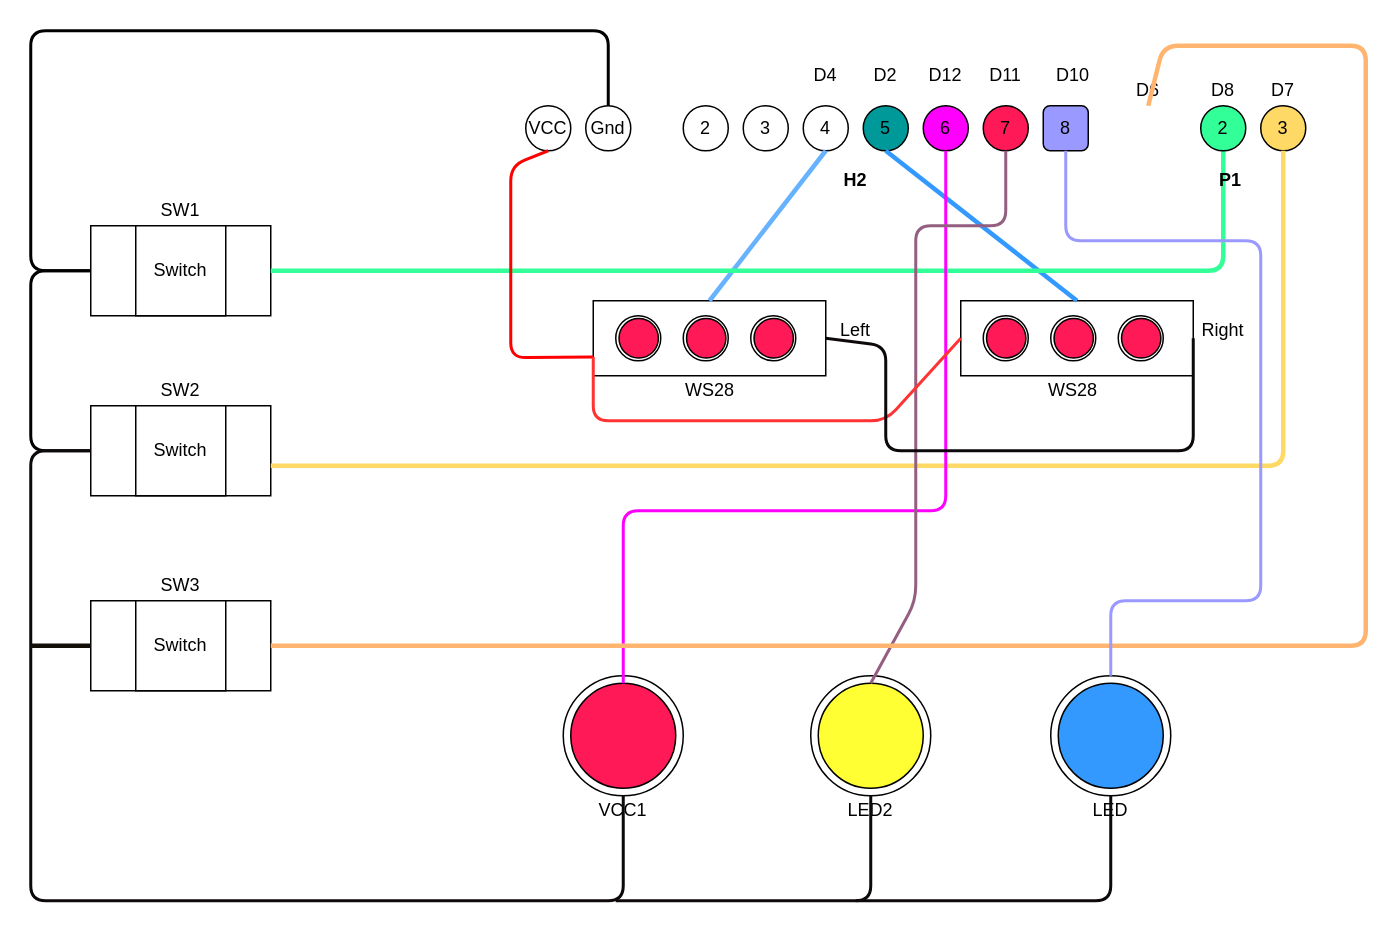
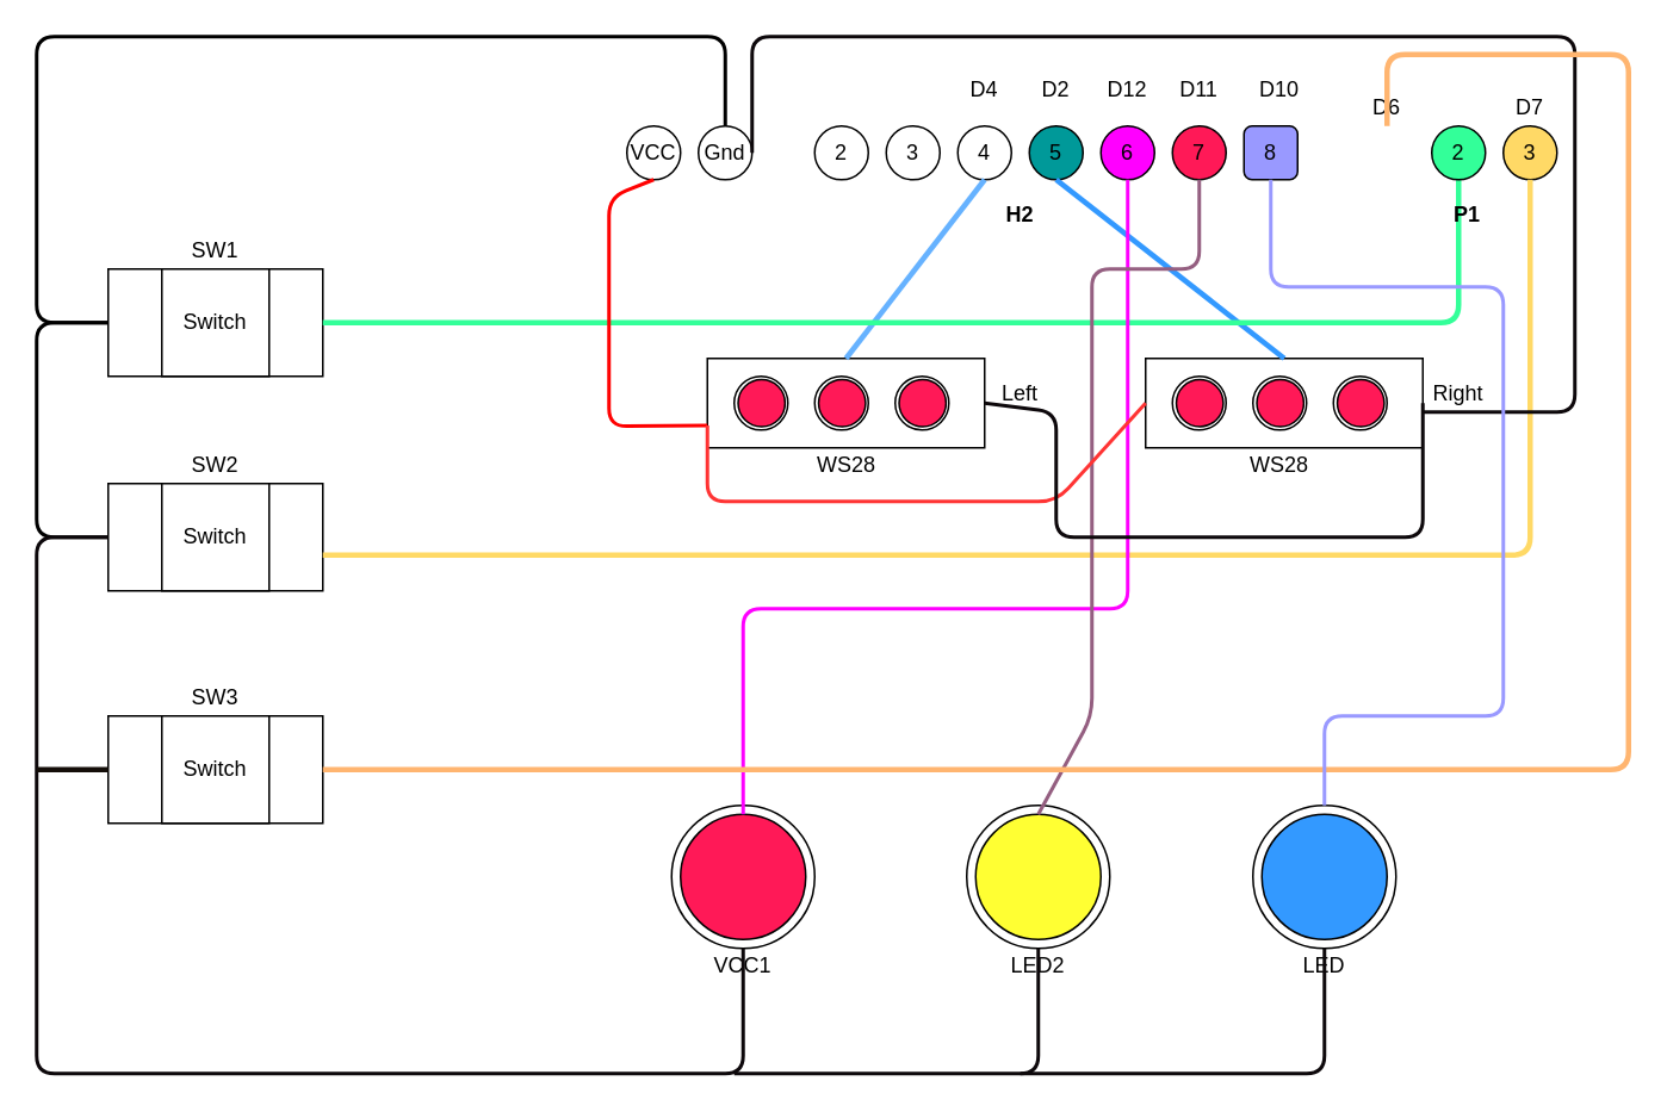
+ <mxCell id="92" value="" style="endArrow=none;html=1;startSize=14;endSize=14;sourcePerimeterSpacing=8;targetPerimeterSpacing=8;strokeColor=#0D080B;entryX=0;entryY=1;entryDx=0;entryDy=0;exitX=1;exitY=0.5;exitDx=0;exitDy=0;strokeWidth=2;" parent="1" source="73" target="57" edge="1"><mxGeometry width="50" height="50" relative="1" as="geometry"><mxPoint x="240" y="500" as="sourcePoint" /><mxPoint x="290" y="450" as="targetPoint" /><Array as="points"><mxPoint x="420" y="20" /><mxPoint x="880" y="20" /><mxPoint x="880" y="230" /></Array></mxGeometry></mxCell>
- <mxCell id="94" value="D6" style="text;html=1;strokeColor=none;fillColor=none;align=center;verticalAlign=middle;whiteSpace=wrap;rounded=0;hachureGap=4;pointerEvents=0;" parent="1" vertex="1"><mxGeometry x="745" y="50" width="40" height="20" as="geometry" /></mxCell>
+ <mxCell id="94" value="D6" style="text;html=1;strokeColor=none;fillColor=none;align=center;verticalAlign=middle;whiteSpace=wrap;rounded=0;hachureGap=4;pointerEvents=0;" parent="1" vertex="1"><mxGeometry x="755" y="50" width="40" height="20" as="geometry" /></mxCell>
- <mxCell id="79" value="D8" style="text;html=1;strokeColor=none;fillColor=none;align=center;verticalAlign=middle;whiteSpace=wrap;rounded=0;hachureGap=4;pointerEvents=0;" parent="1" vertex="1"><mxGeometry x="795" y="50" width="40" height="20" as="geometry" /></mxCell>
